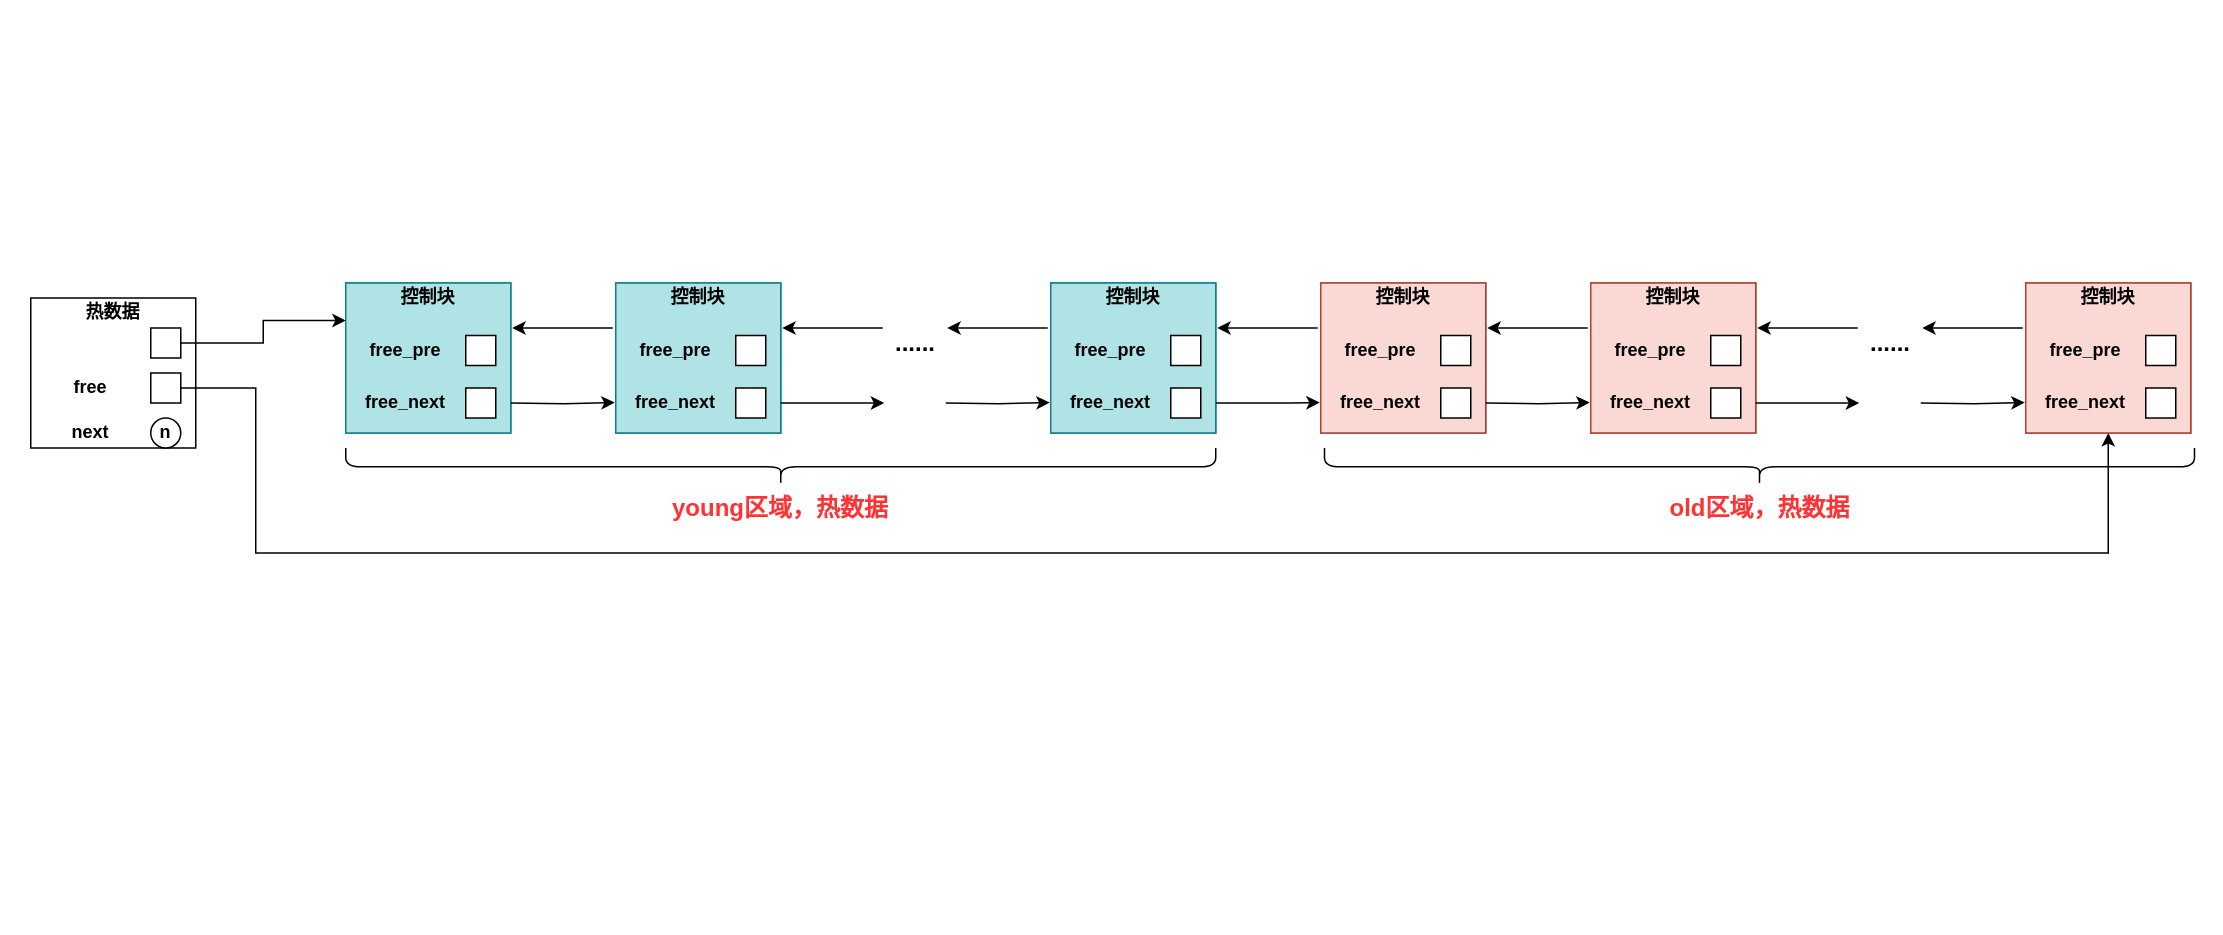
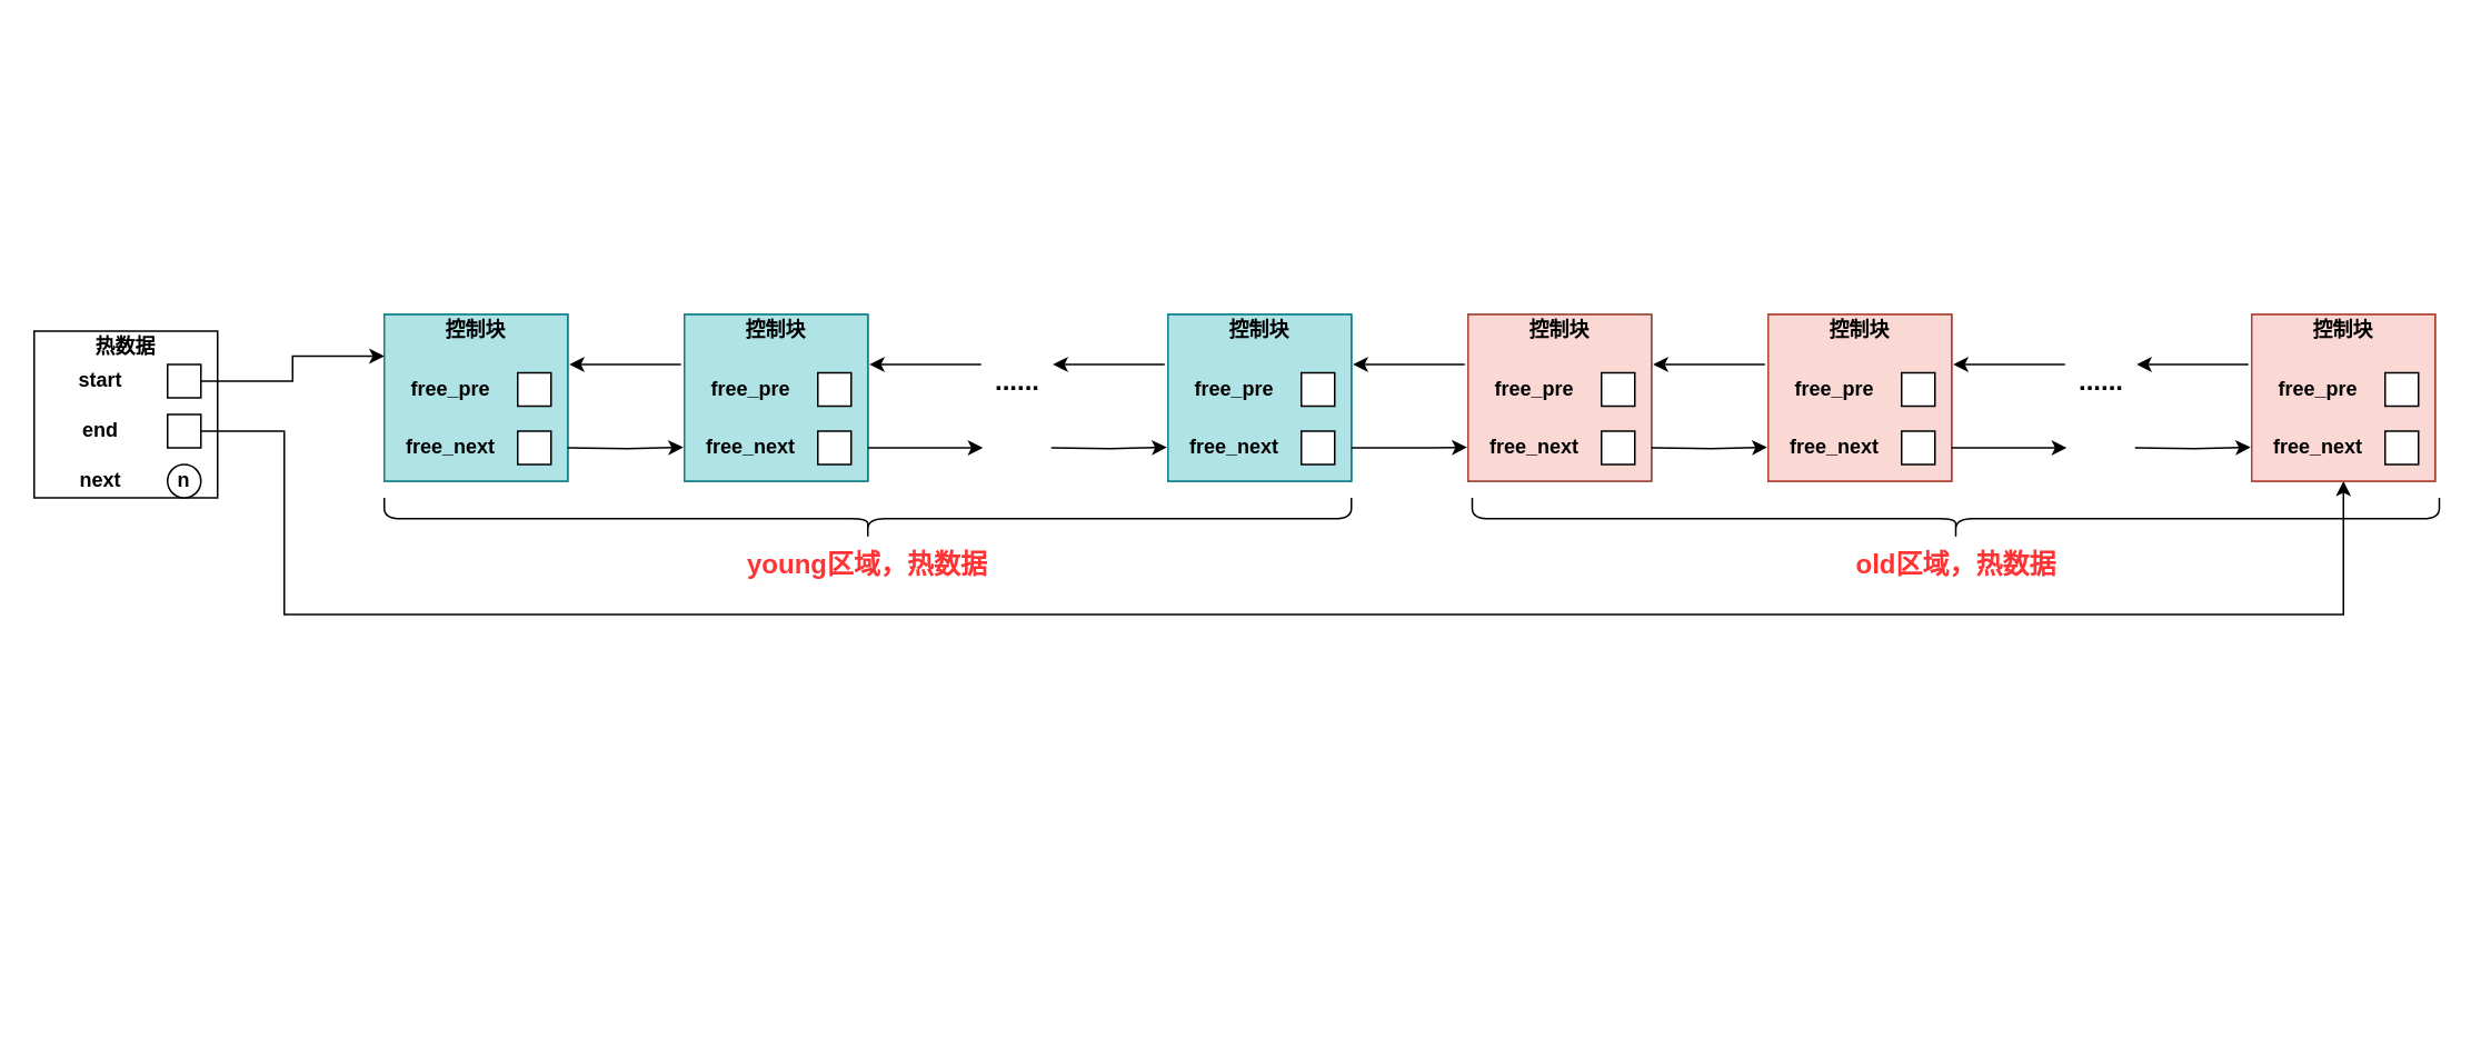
+ <mxCell id="28" value="&lt;b&gt;start&lt;/b&gt;" style="text;html=1;strokeColor=none;fillColor=none;align=center;verticalAlign=middle;whiteSpace=wrap;rounded=0;" vertex="1" parent="1"><mxGeometry x="40" y="218" width="40" height="20" as="geometry" /></mxCell>
- <mxCell id="29" value="&lt;b&gt;free&lt;/b&gt;" style="text;html=1;strokeColor=none;fillColor=none;align=center;verticalAlign=middle;whiteSpace=wrap;rounded=0;" vertex="1" parent="1"><mxGeometry x="40" y="248" width="40" height="20" as="geometry" /></mxCell>
+ <mxCell id="29" value="&lt;b&gt;end&lt;/b&gt;" style="text;html=1;strokeColor=none;fillColor=none;align=center;verticalAlign=middle;whiteSpace=wrap;rounded=0;" vertex="1" parent="1"><mxGeometry x="40" y="248" width="40" height="20" as="geometry" /></mxCell>
